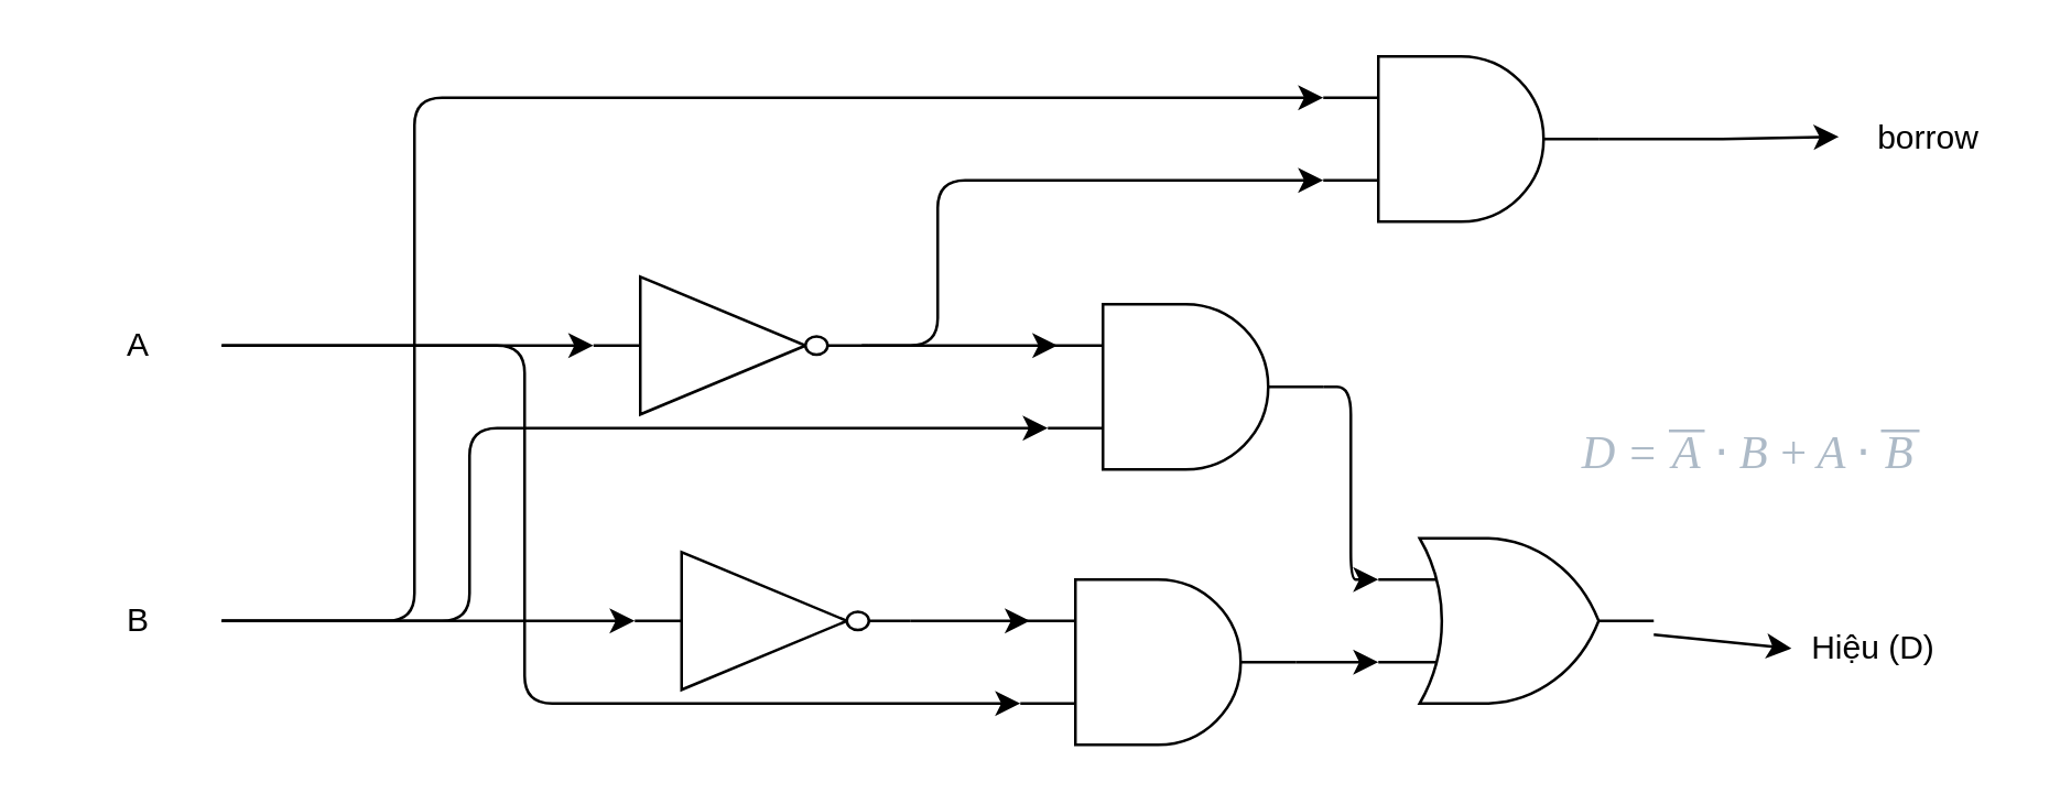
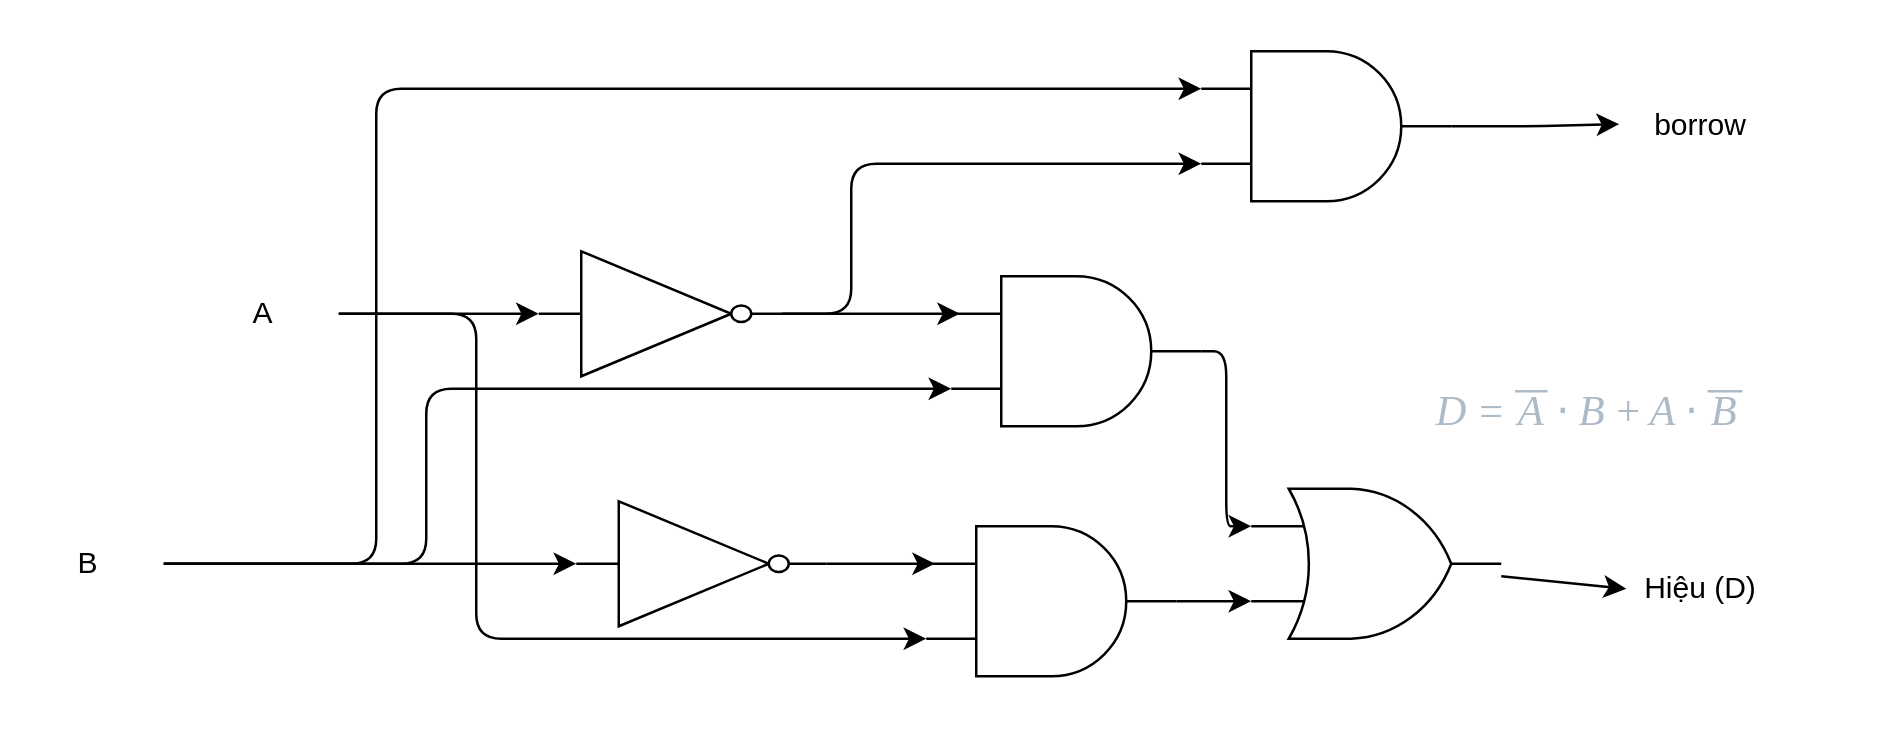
- <mxCell id="23" value="borrow" style="text;html=1;align=center;verticalAlign=middle;whiteSpace=wrap;rounded=0;" parent="1" vertex="1"><mxGeometry x="670" y="35" width="60" height="30" as="geometry" /></mxCell>
+ <mxCell id="23" value="borrow" style="text;html=1;align=center;verticalAlign=middle;whiteSpace=wrap;rounded=0;" parent="1" vertex="1"><mxGeometry x="650" y="35" width="60" height="30" as="geometry" /></mxCell>
- <mxCell id="5" value="A" style="text;html=1;align=center;verticalAlign=middle;whiteSpace=wrap;rounded=0;" parent="1" vertex="1"><mxGeometry x="20" y="110" width="60" height="30" as="geometry" /></mxCell>
+ <mxCell id="5" value="A" style="text;html=1;align=center;verticalAlign=middle;whiteSpace=wrap;rounded=0;" parent="1" vertex="1"><mxGeometry x="75" y="110" width="60" height="30" as="geometry" /></mxCell>
- <mxCell id="6" value="B" style="text;html=1;align=center;verticalAlign=middle;whiteSpace=wrap;rounded=0;" parent="1" vertex="1"><mxGeometry x="20" y="210" width="60" height="30" as="geometry" /></mxCell>
+ <mxCell id="6" value="B" style="text;html=1;align=center;verticalAlign=middle;whiteSpace=wrap;rounded=0;" parent="1" vertex="1"><mxGeometry x="5" y="210" width="60" height="30" as="geometry" /></mxCell>
